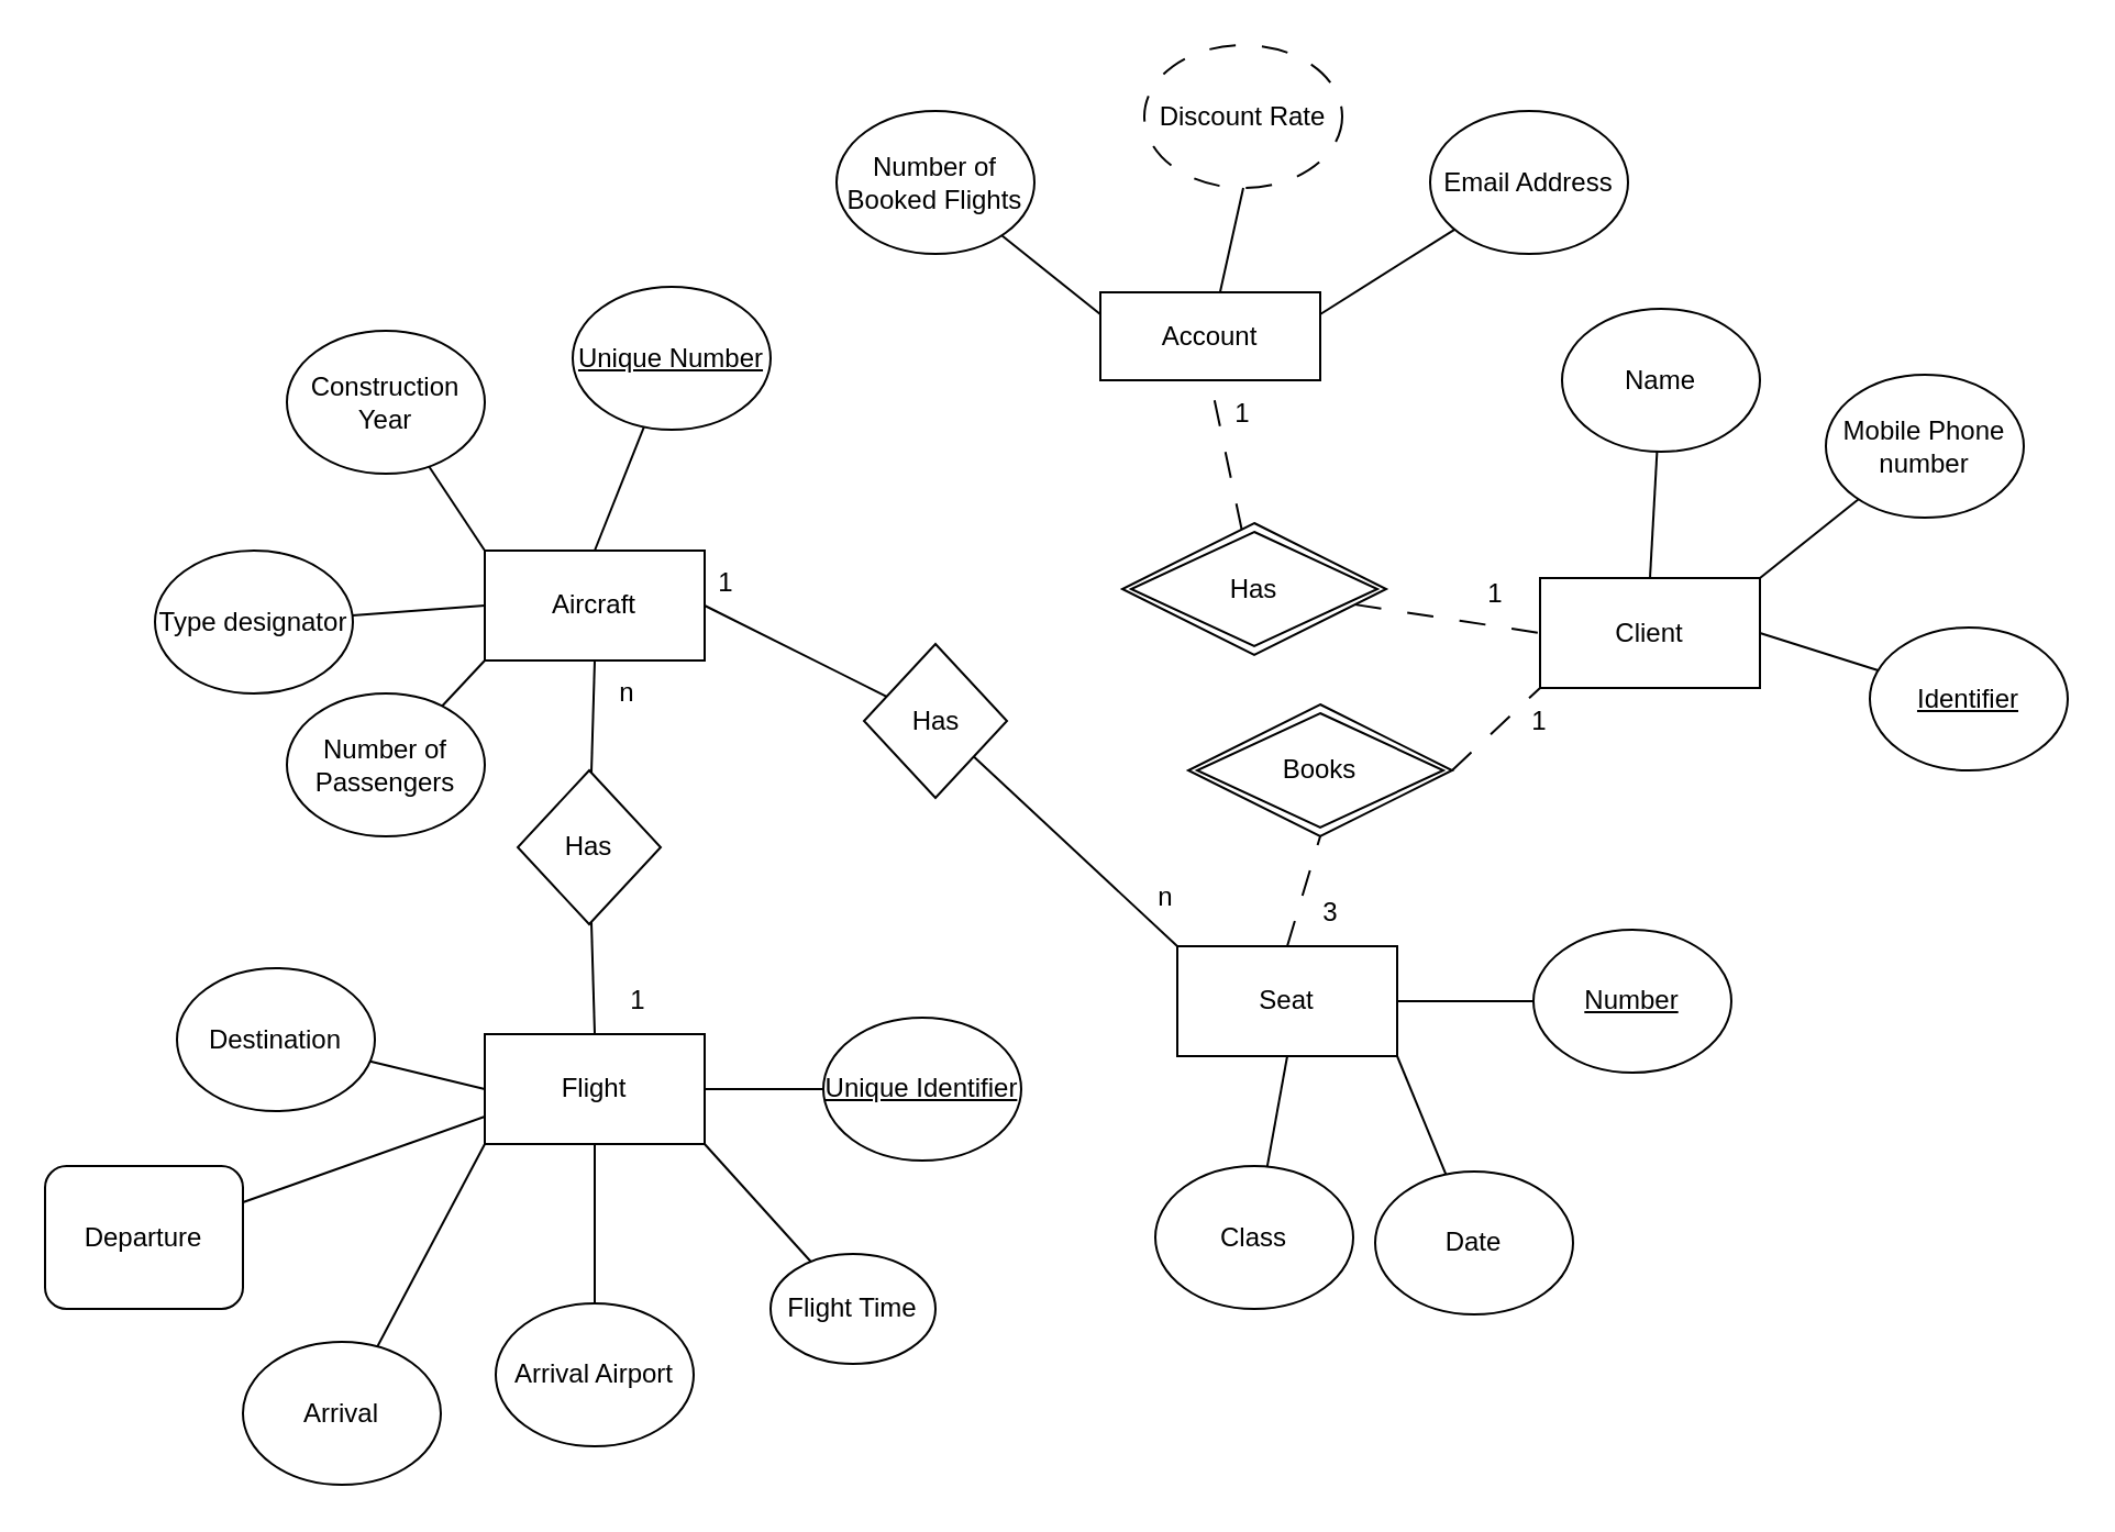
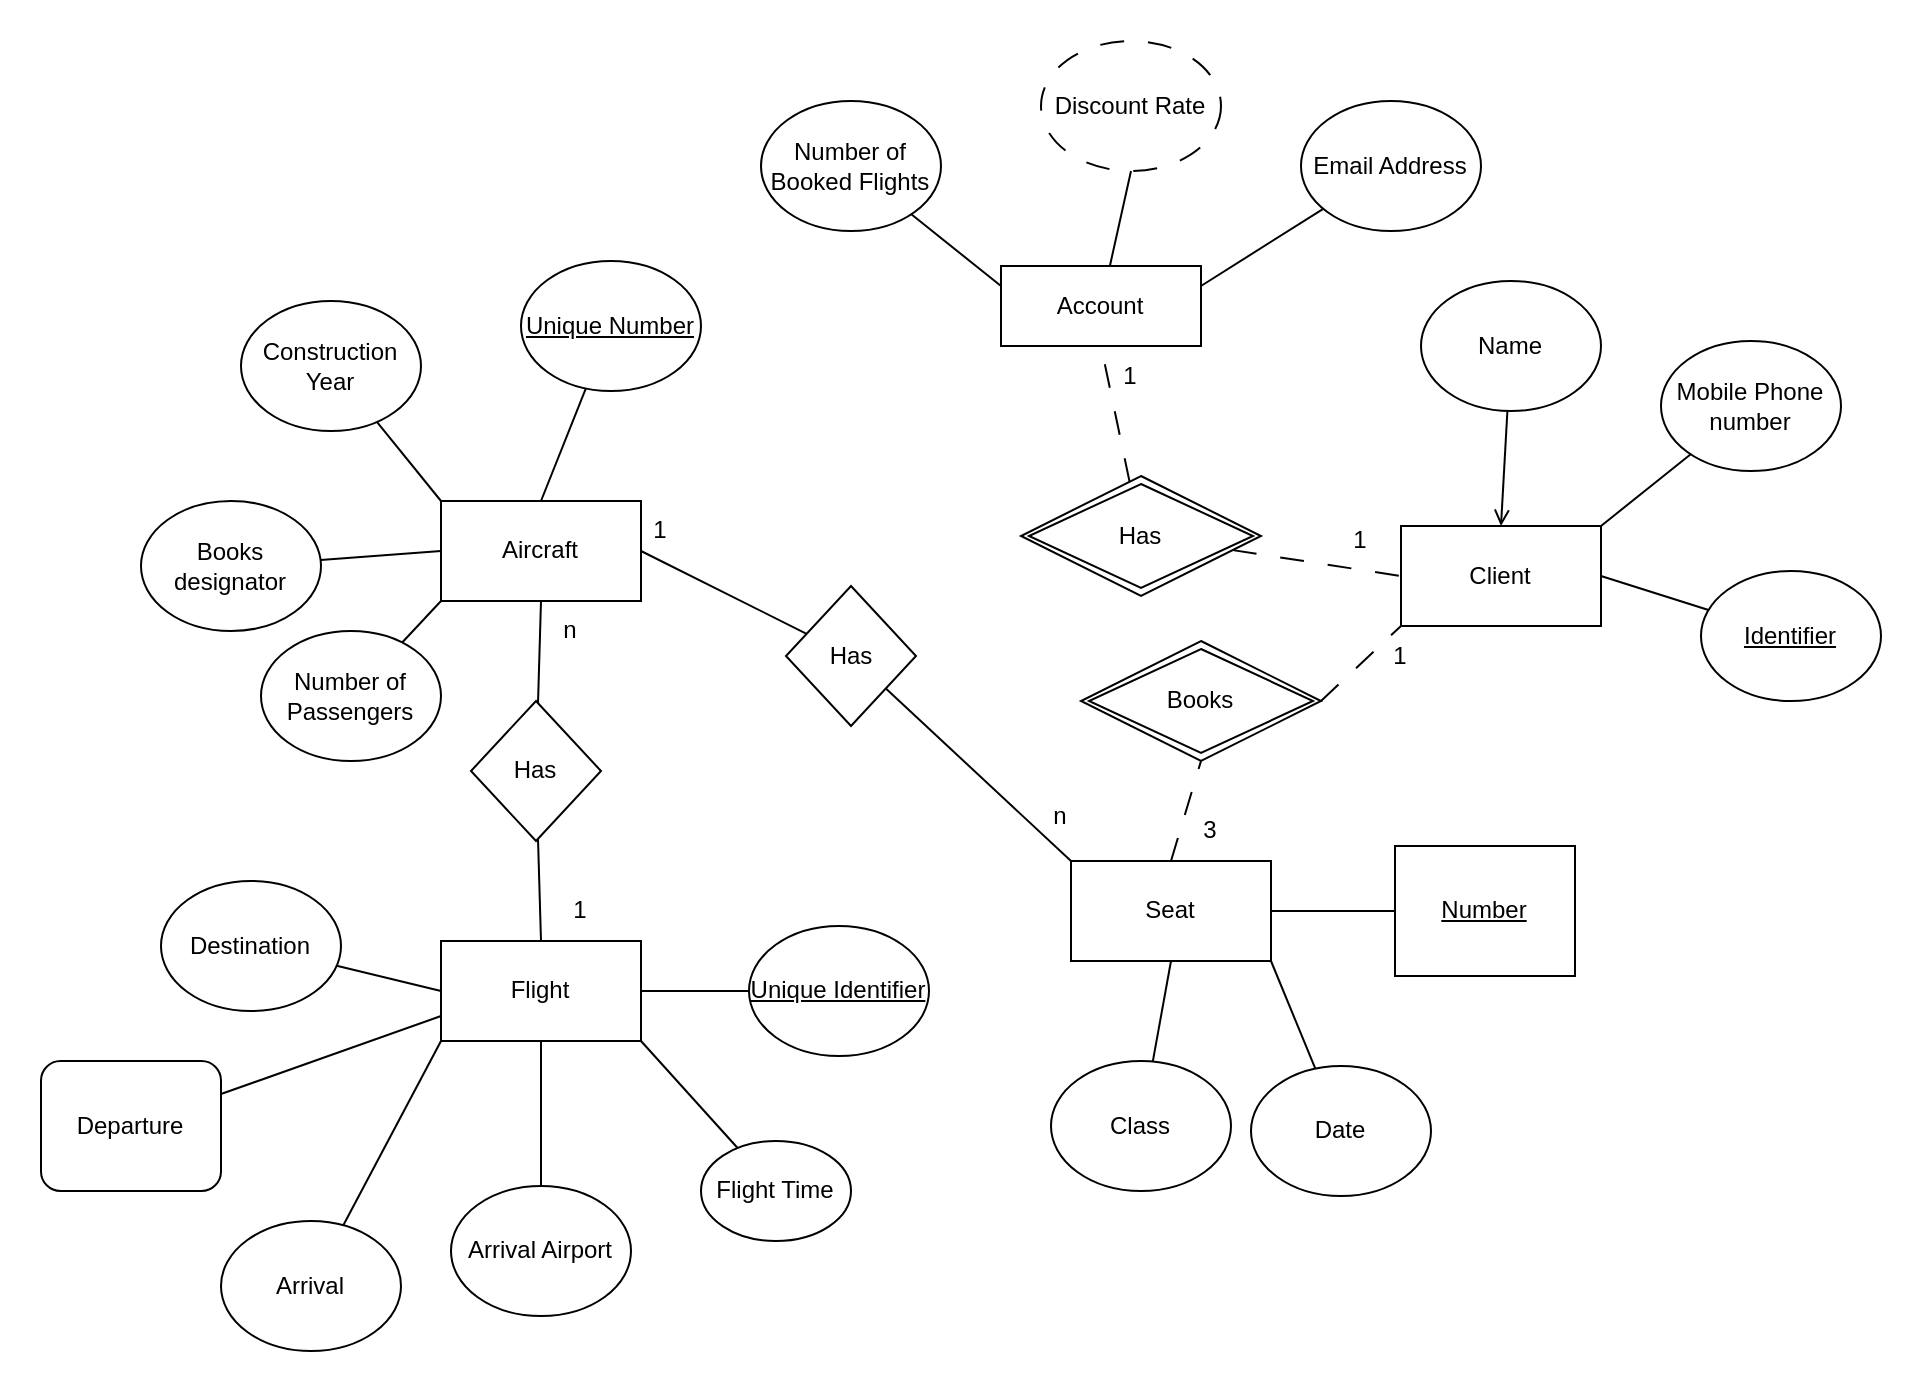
- <mxCell id="6" value="Construction Year" style="ellipse;whiteSpace=wrap;html=1;" vertex="1" parent="1"><mxGeometry x="130" y="150" width="90" height="65" as="geometry" /></mxCell>
+ <mxCell id="6" value="Construction Year" style="ellipse;whiteSpace=wrap;html=1;" vertex="1" parent="1"><mxGeometry x="120" y="150" width="90" height="65" as="geometry" /></mxCell>
- <mxCell id="12" style="rounded=0;orthogonalLoop=1;jettySize=auto;html=1;entryX=0.5;entryY=0;entryDx=0;entryDy=0;endArrow=none;endFill=0;" edge="1" parent="1" source="13" target="11"><mxGeometry relative="1" as="geometry" /></mxCell>
+ <mxCell id="12" style="rounded=0;orthogonalLoop=1;jettySize=auto;html=1;entryX=0.5;entryY=0;entryDx=0;entryDy=0;endArrow=open;endFill=0;" edge="1" parent="1" source="13" target="11"><mxGeometry relative="1" as="geometry" /></mxCell>
- <mxCell id="4" value="Type designator" style="ellipse;whiteSpace=wrap;html=1;" vertex="1" parent="1"><mxGeometry x="70" y="250" width="90" height="65" as="geometry" /></mxCell>
+ <mxCell id="4" value="Books designator" style="ellipse;whiteSpace=wrap;html=1;" vertex="1" parent="1"><mxGeometry x="70" y="250" width="90" height="65" as="geometry" /></mxCell>
- <mxCell id="59" value="&lt;u&gt;Number&lt;/u&gt;" style="ellipse;whiteSpace=wrap;html=1;" vertex="1" parent="1"><mxGeometry x="697" y="422.5" width="90" height="65" as="geometry" /></mxCell>
+ <mxCell id="59" value="&lt;u&gt;Number&lt;/u&gt;" style="whiteSpace=wrap;html=1;rounded=0;" vertex="1" parent="1"><mxGeometry x="697" y="422.5" width="90" height="65" as="geometry" /></mxCell>
